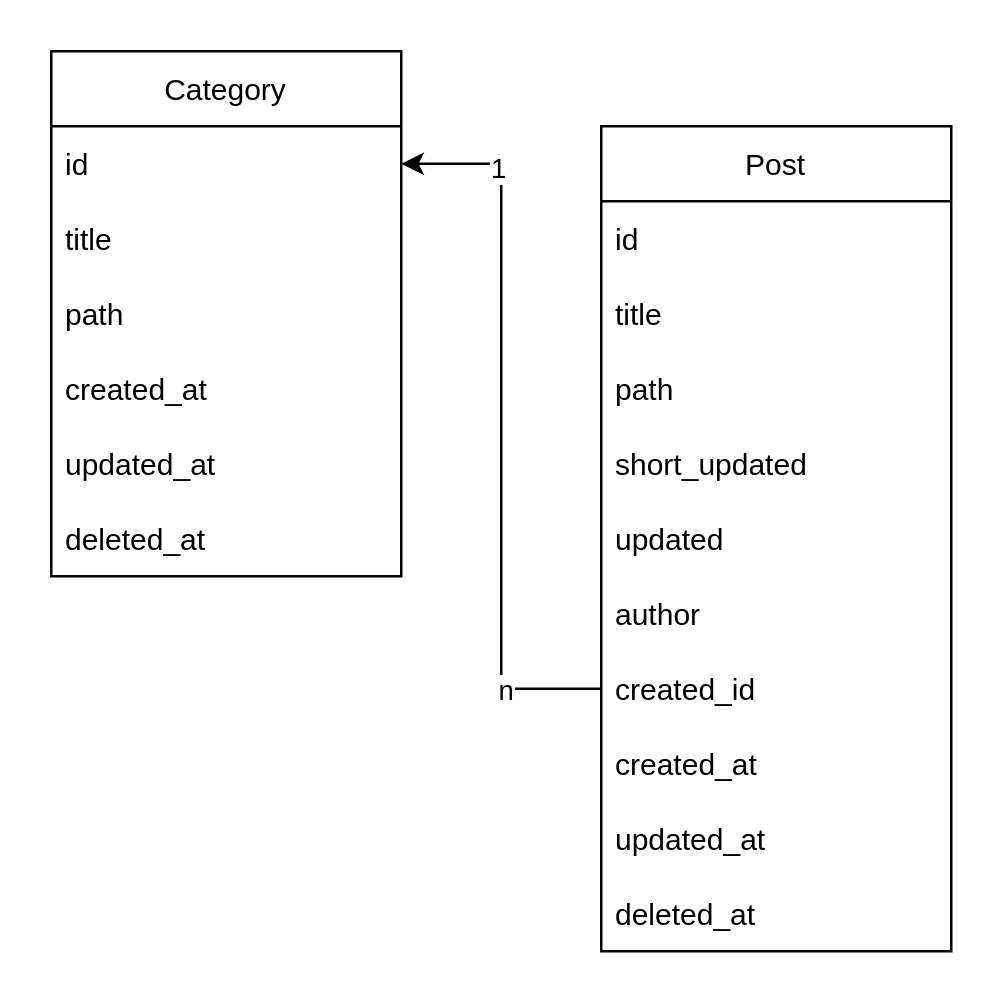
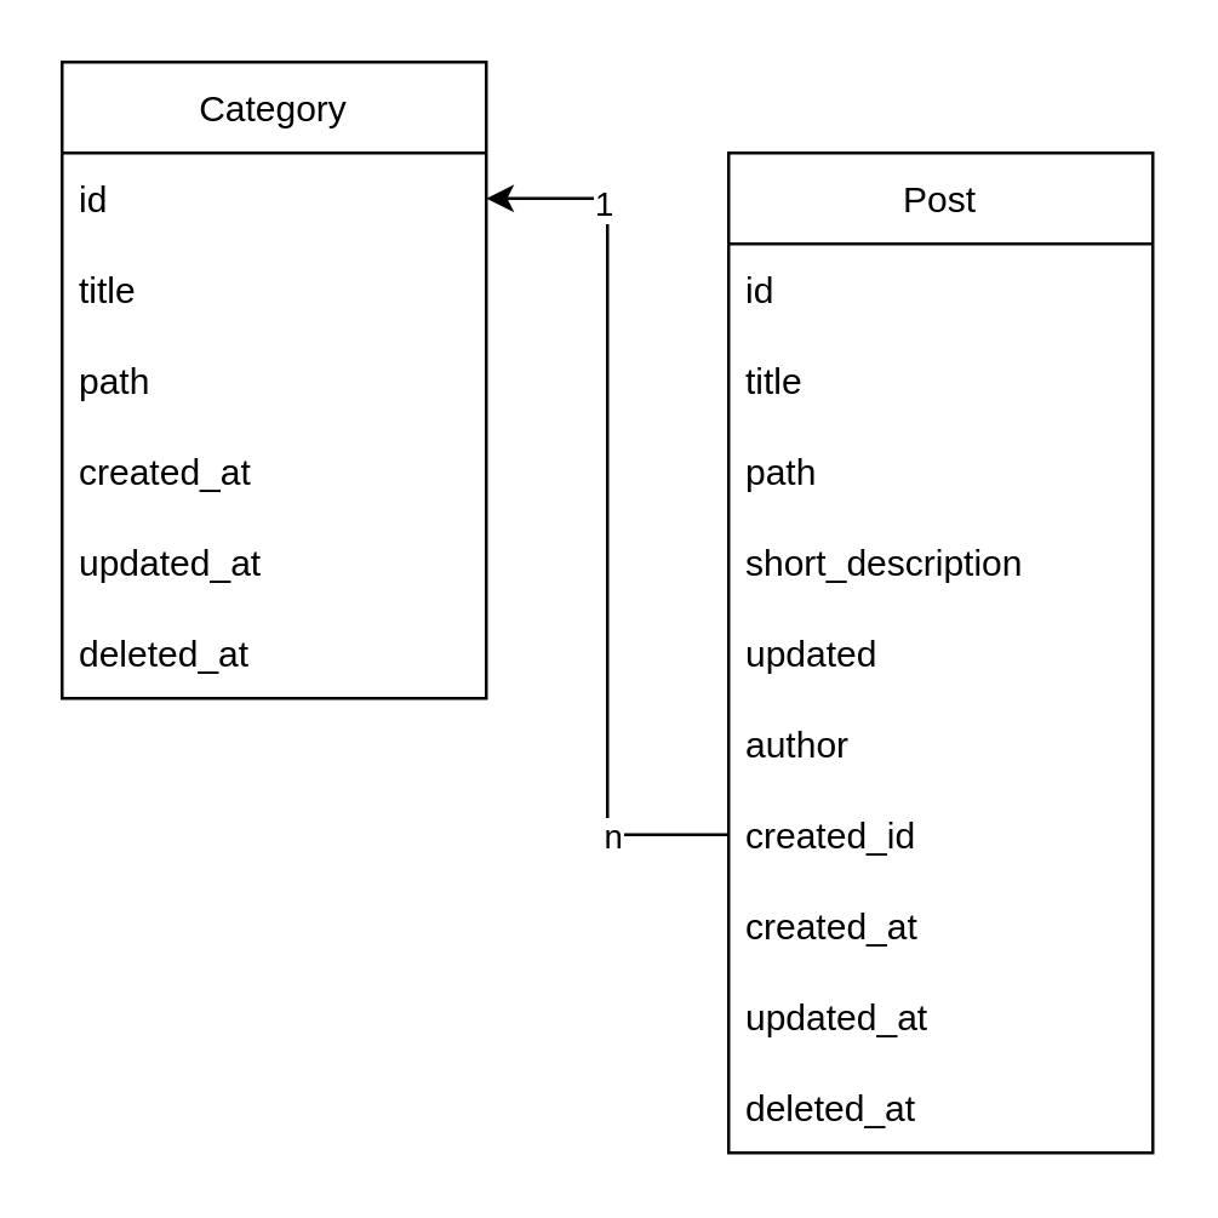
- <mxCell id="6" value="short_updated" style="text;strokeColor=none;fillColor=none;align=left;verticalAlign=middle;spacingLeft=4;spacingRight=4;overflow=hidden;points=[[0,0.5],[1,0.5]];portConstraint=eastwest;rotatable=0;" vertex="1" parent="2"><mxGeometry y="120" width="140" height="30" as="geometry" /></mxCell>
+ <mxCell id="6" value="short_description" style="text;strokeColor=none;fillColor=none;align=left;verticalAlign=middle;spacingLeft=4;spacingRight=4;overflow=hidden;points=[[0,0.5],[1,0.5]];portConstraint=eastwest;rotatable=0;" vertex="1" parent="2"><mxGeometry y="120" width="140" height="30" as="geometry" /></mxCell>
